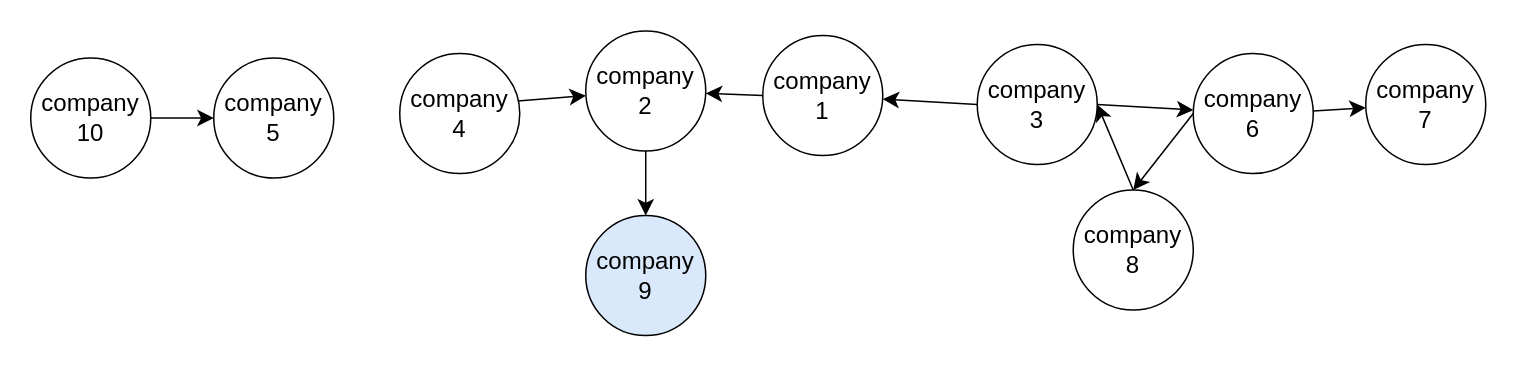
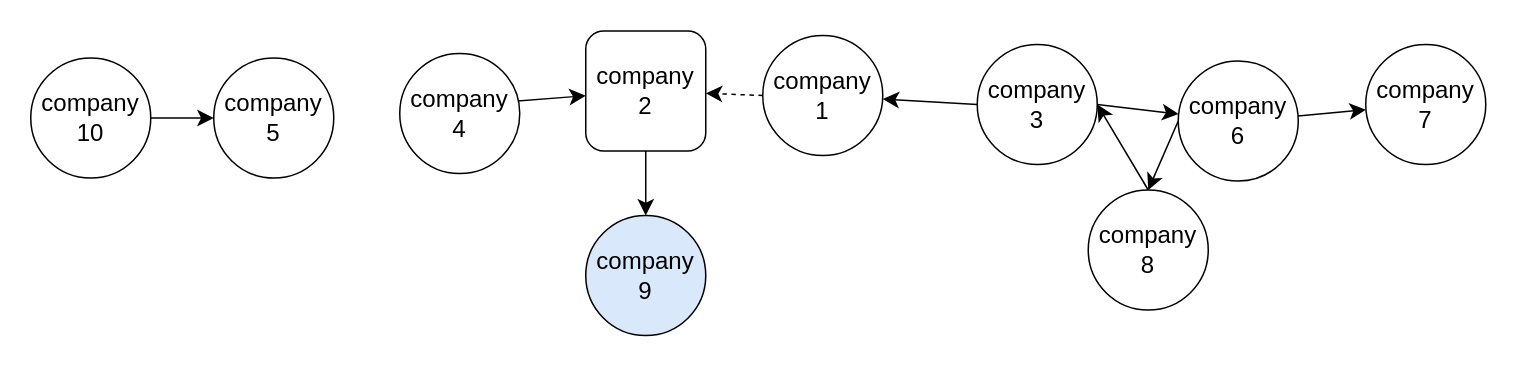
- <mxCell id="5" value="&lt;font style=&quot;font-size: 16px;&quot;&gt;company 2&lt;/font&gt;" style="ellipse;whiteSpace=wrap;html=1;aspect=fixed;" vertex="1" parent="1"><mxGeometry x="390" y="20" width="80" height="80" as="geometry" /></mxCell>
+ <mxCell id="5" value="&lt;font style=&quot;font-size: 16px;&quot;&gt;company 2&lt;/font&gt;" style="whiteSpace=wrap;html=1;aspect=fixed;rounded=1;" vertex="1" parent="1"><mxGeometry x="390" y="20" width="80" height="80" as="geometry" /></mxCell>
- <mxCell id="2" style="edgeStyle=none;curved=1;rounded=0;orthogonalLoop=1;jettySize=auto;html=1;exitX=0;exitY=0.5;exitDx=0;exitDy=0;fontSize=12;startSize=8;endSize=8;" edge="1" parent="1" source="3" target="5"><mxGeometry relative="1" as="geometry" /></mxCell>
+ <mxCell id="2" style="edgeStyle=none;curved=1;rounded=0;orthogonalLoop=1;jettySize=auto;html=1;exitX=0;exitY=0.5;exitDx=0;exitDy=0;fontSize=12;startSize=8;endSize=8;dashed=1;" edge="1" parent="1" source="3" target="5"><mxGeometry relative="1" as="geometry" /></mxCell>
- <mxCell id="14" value="&lt;font style=&quot;font-size: 16px;&quot;&gt;company 6&lt;/font&gt;" style="ellipse;whiteSpace=wrap;html=1;aspect=fixed;" vertex="1" parent="1"><mxGeometry x="795" y="35" width="80" height="80" as="geometry" /></mxCell>
+ <mxCell id="14" value="&lt;font style=&quot;font-size: 16px;&quot;&gt;company 6&lt;/font&gt;" style="ellipse;whiteSpace=wrap;html=1;aspect=fixed;" vertex="1" parent="1"><mxGeometry x="785" y="40" width="80" height="80" as="geometry" /></mxCell>
- <mxCell id="17" value="&lt;font style=&quot;font-size: 16px;&quot;&gt;company 8&lt;/font&gt;" style="ellipse;whiteSpace=wrap;html=1;aspect=fixed;" vertex="1" parent="1"><mxGeometry x="715" y="126" width="80" height="80" as="geometry" /></mxCell>
+ <mxCell id="17" value="&lt;font style=&quot;font-size: 16px;&quot;&gt;company 8&lt;/font&gt;" style="ellipse;whiteSpace=wrap;html=1;aspect=fixed;" vertex="1" parent="1"><mxGeometry x="725" y="126" width="80" height="80" as="geometry" /></mxCell>
